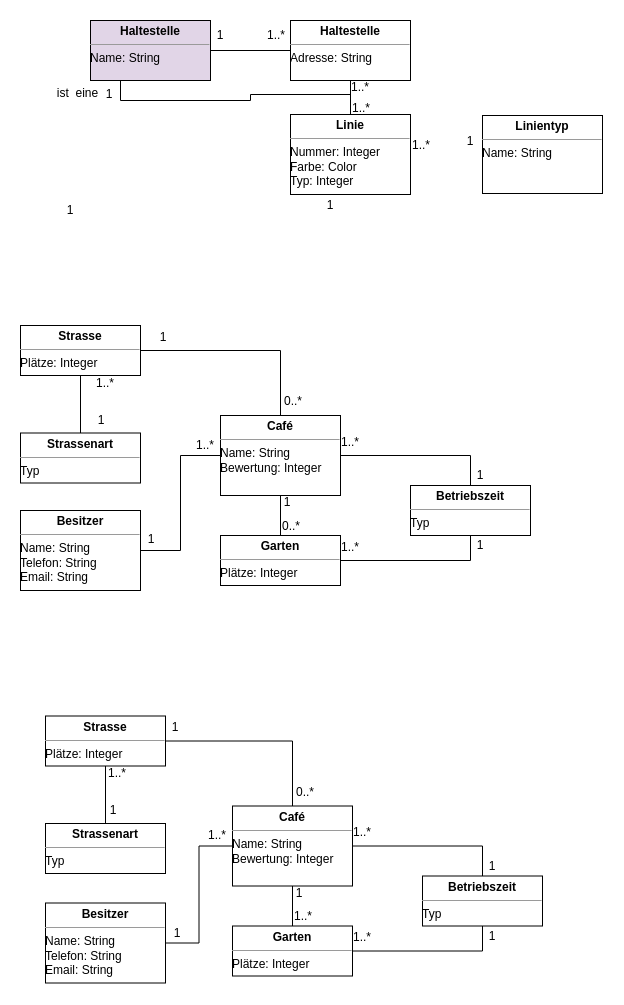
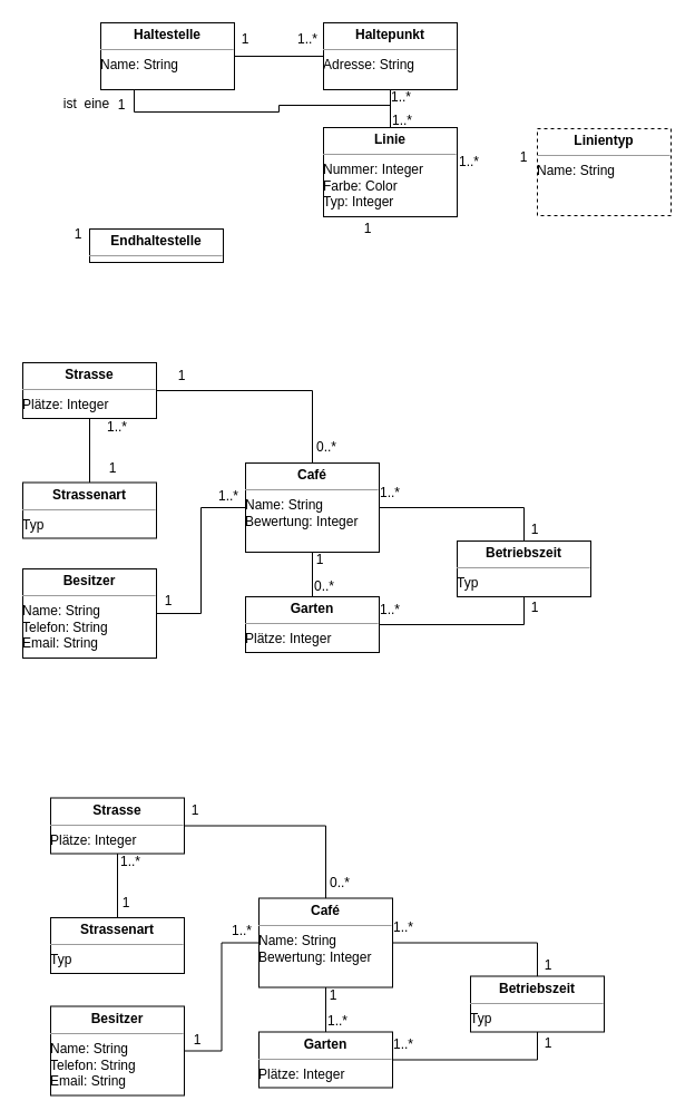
- <mxCell id="5" value="&lt;p style=&quot;margin: 0px ; margin-top: 4px ; text-align: center&quot;&gt;&lt;b&gt;Haltestelle&lt;/b&gt;&lt;/p&gt;&lt;hr size=&quot;1&quot;&gt;&lt;div style=&quot;height: 2px&quot;&gt;Adresse: String&lt;br&gt;&lt;/div&gt;" style="verticalAlign=top;align=left;overflow=fill;fontSize=12;fontFamily=Helvetica;html=1;strokeColor=#000000;" parent="1" vertex="1"><mxGeometry x="290" y="20" width="120" height="60" as="geometry" /></mxCell>
+ <mxCell id="5" value="&lt;p style=&quot;margin: 0px ; margin-top: 4px ; text-align: center&quot;&gt;&lt;b&gt;Haltepunkt&lt;/b&gt;&lt;/p&gt;&lt;hr size=&quot;1&quot;&gt;&lt;div style=&quot;height: 2px&quot;&gt;Adresse: String&lt;br&gt;&lt;/div&gt;" style="verticalAlign=top;align=left;overflow=fill;fontSize=12;fontFamily=Helvetica;html=1;strokeColor=#000000;" parent="1" vertex="1"><mxGeometry x="290" y="20" width="120" height="60" as="geometry" /></mxCell>
- <mxCell id="7" value="&lt;p style=&quot;margin: 0px ; margin-top: 4px ; text-align: center&quot;&gt;&lt;b&gt;Haltestelle&lt;/b&gt;&lt;/p&gt;&lt;hr size=&quot;1&quot;&gt;&lt;div style=&quot;height: 2px&quot;&gt;Name: String&lt;br&gt;&lt;/div&gt;" style="verticalAlign=top;align=left;overflow=fill;fontSize=12;fontFamily=Helvetica;html=1;strokeColor=#000000;fillColor=#e1d5e7;" parent="1" vertex="1"><mxGeometry x="90" y="20" width="120" height="60" as="geometry" /></mxCell>
+ <mxCell id="7" value="&lt;p style=&quot;margin: 0px ; margin-top: 4px ; text-align: center&quot;&gt;&lt;b&gt;Haltestelle&lt;/b&gt;&lt;/p&gt;&lt;hr size=&quot;1&quot;&gt;&lt;div style=&quot;height: 2px&quot;&gt;Name: String&lt;br&gt;&lt;/div&gt;" style="verticalAlign=top;align=left;overflow=fill;fontSize=12;fontFamily=Helvetica;html=1;strokeColor=#000000;" parent="1" vertex="1"><mxGeometry x="90" y="20" width="120" height="60" as="geometry" /></mxCell>
- <mxCell id="41" value="&lt;p style=&quot;margin: 0px ; margin-top: 4px ; text-align: center&quot;&gt;&lt;b&gt;Linientyp&lt;/b&gt;&lt;/p&gt;&lt;hr size=&quot;1&quot;&gt;&lt;div style=&quot;height: 2px&quot;&gt;Name: String&lt;br&gt;&lt;/div&gt;&lt;div style=&quot;height: 2px&quot;&gt;&lt;br&gt;&lt;/div&gt;&lt;div style=&quot;height: 2px&quot;&gt;&lt;br&gt;&lt;/div&gt;&lt;div style=&quot;height: 2px&quot;&gt;&lt;br&gt;&lt;/div&gt;&lt;div style=&quot;height: 2px&quot;&gt;&lt;br&gt;&lt;/div&gt;&lt;div style=&quot;height: 2px&quot;&gt;&lt;br&gt;&lt;/div&gt;" style="verticalAlign=top;align=left;overflow=fill;fontSize=12;fontFamily=Helvetica;html=1;" vertex="1" parent="1"><mxGeometry x="482" y="115" width="120" height="78" as="geometry" /></mxCell>
+ <mxCell id="41" value="&lt;p style=&quot;margin: 0px ; margin-top: 4px ; text-align: center&quot;&gt;&lt;b&gt;Linientyp&lt;/b&gt;&lt;/p&gt;&lt;hr size=&quot;1&quot;&gt;&lt;div style=&quot;height: 2px&quot;&gt;Name: String&lt;br&gt;&lt;/div&gt;&lt;div style=&quot;height: 2px&quot;&gt;&lt;br&gt;&lt;/div&gt;&lt;div style=&quot;height: 2px&quot;&gt;&lt;br&gt;&lt;/div&gt;&lt;div style=&quot;height: 2px&quot;&gt;&lt;br&gt;&lt;/div&gt;&lt;div style=&quot;height: 2px&quot;&gt;&lt;br&gt;&lt;/div&gt;&lt;div style=&quot;height: 2px&quot;&gt;&lt;br&gt;&lt;/div&gt;" style="verticalAlign=top;align=left;overflow=fill;fontSize=12;fontFamily=Helvetica;html=1;dashed=1;" vertex="1" parent="1"><mxGeometry x="482" y="115" width="120" height="78" as="geometry" /></mxCell>
+ <mxCell id="36" value="&lt;p style=&quot;margin: 0px ; margin-top: 4px ; text-align: center&quot;&gt;&lt;b&gt;Endhaltestelle&lt;/b&gt;&lt;/p&gt;&lt;hr size=&quot;1&quot;&gt;" style="verticalAlign=top;align=left;overflow=fill;fontSize=12;fontFamily=Helvetica;html=1;strokeColor=#000000;" vertex="1" parent="1"><mxGeometry x="80" y="205" width="120" height="30" as="geometry" /></mxCell>
